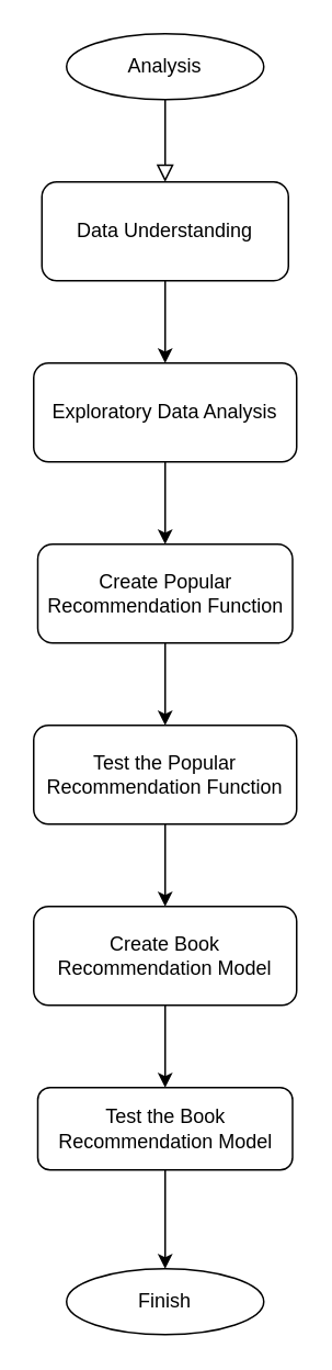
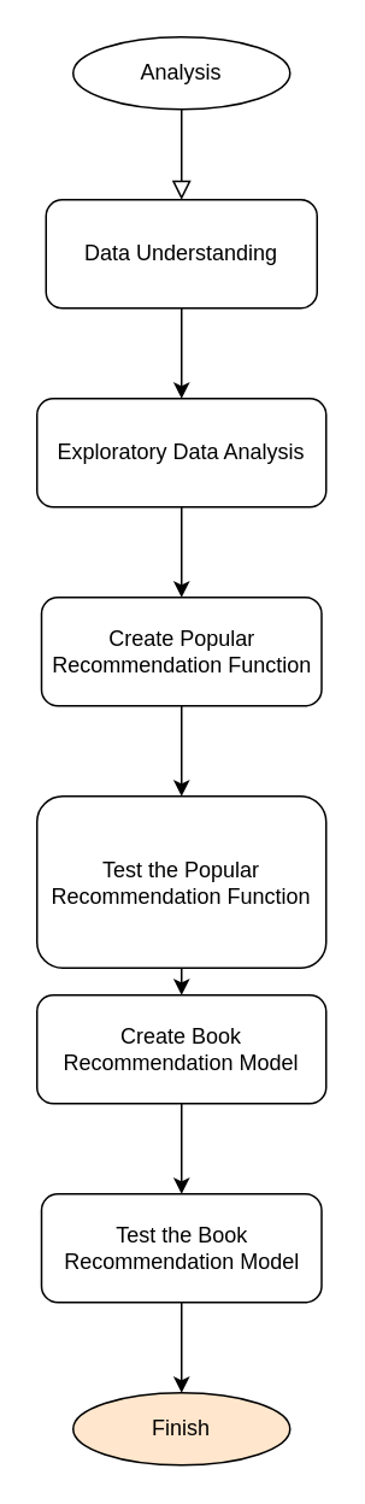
- <mxCell id="12" value="Test the Popular Recommendation Function" style="rounded=1;whiteSpace=wrap;html=1;" parent="1" vertex="1"><mxGeometry x="20" y="440" width="160" height="60" as="geometry" /></mxCell>
+ <mxCell id="12" value="Test the Popular Recommendation Function" style="rounded=1;whiteSpace=wrap;html=1;" parent="1" vertex="1"><mxGeometry x="20" y="440" width="160" height="95" as="geometry" /></mxCell>
- <mxCell id="16" value="Test the Book Recommendation Model" style="rounded=1;whiteSpace=wrap;html=1;" parent="1" vertex="1"><mxGeometry x="22.5" y="660" width="155" height="50" as="geometry" /></mxCell>
+ <mxCell id="16" value="Test the Book Recommendation Model" style="rounded=1;whiteSpace=wrap;html=1;" parent="1" vertex="1"><mxGeometry x="22.5" y="660" width="155" height="60" as="geometry" /></mxCell>
- <mxCell id="4" value="Finish" style="ellipse;whiteSpace=wrap;html=1;" parent="1" vertex="1"><mxGeometry x="40" y="770" width="120" height="40" as="geometry" /></mxCell>
+ <mxCell id="4" value="Finish" style="ellipse;whiteSpace=wrap;html=1;fillColor=#ffe6cc;" parent="1" vertex="1"><mxGeometry x="40" y="770" width="120" height="40" as="geometry" /></mxCell>
